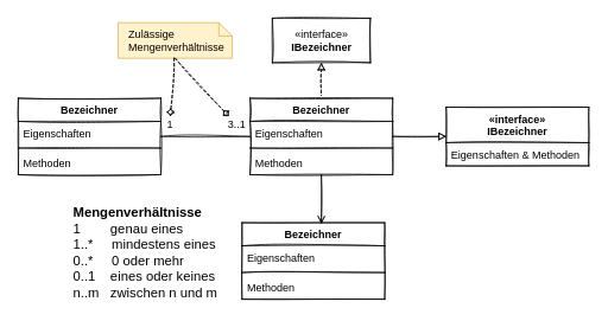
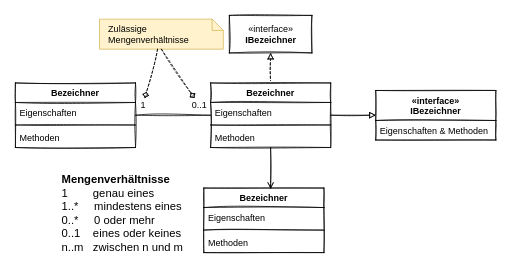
- <mxCell id="23" value="Zulässige Mengenverhältnisse" style="shape=note;size=15;align=left;spacingLeft=10;html=1;whiteSpace=wrap;fillColor=#fff2cc;strokeColor=#d6b656;sketch=0;" vertex="1" parent="1"><mxGeometry x="132" y="25" width="128" height="40" as="geometry" /></mxCell>
+ <mxCell id="23" value="Zulässige Mengenverhältnisse" style="shape=note;size=15;align=left;spacingLeft=10;html=1;whiteSpace=wrap;fillColor=#fff2cc;strokeColor=#d6b656;sketch=0;" vertex="1" parent="1"><mxGeometry x="132" y="25" width="165" height="40" as="geometry" /></mxCell>
- <mxCell id="17" value="3..1" style="text;html=1;align=center;verticalAlign=middle;resizable=0;points=[];autosize=1;strokeColor=none;fillColor=none;sketch=1;" vertex="1" parent="1"><mxGeometry x="245" y="130" width="40" height="20" as="geometry" /></mxCell>
+ <mxCell id="17" value="0..1" style="text;html=1;align=center;verticalAlign=middle;resizable=0;points=[];autosize=1;strokeColor=none;fillColor=none;sketch=1;" vertex="1" parent="1"><mxGeometry x="245" y="130" width="40" height="20" as="geometry" /></mxCell>
